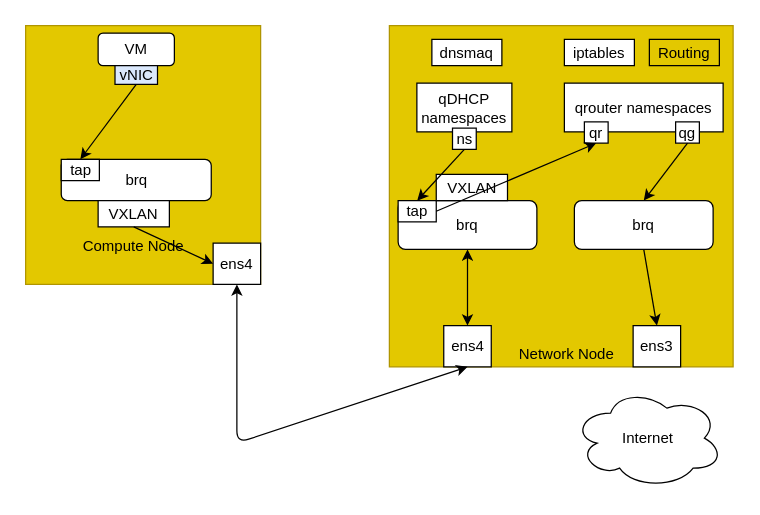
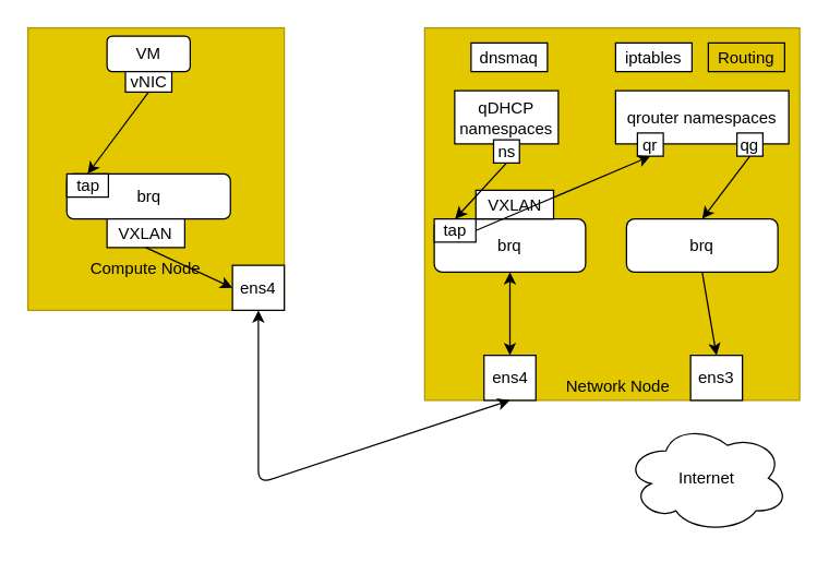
- <mxCell id="10" value="vNIC" style="rounded=0;whiteSpace=wrap;html=1;fillColor=#dae8fc;" vertex="1" parent="1"><mxGeometry x="91.5" y="52" width="34" height="15" as="geometry" /></mxCell>
+ <mxCell id="10" value="vNIC" style="rounded=0;whiteSpace=wrap;html=1;" vertex="1" parent="1"><mxGeometry x="91.5" y="52" width="34" height="15" as="geometry" /></mxCell>
